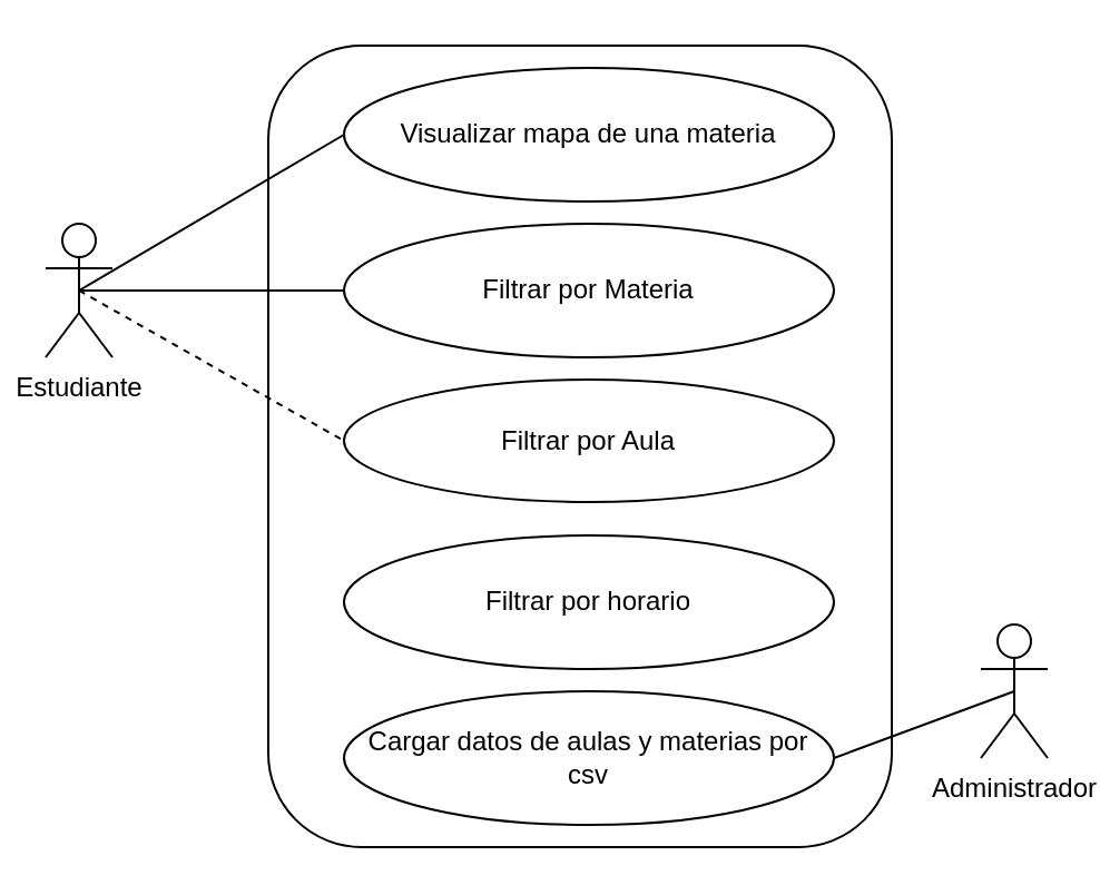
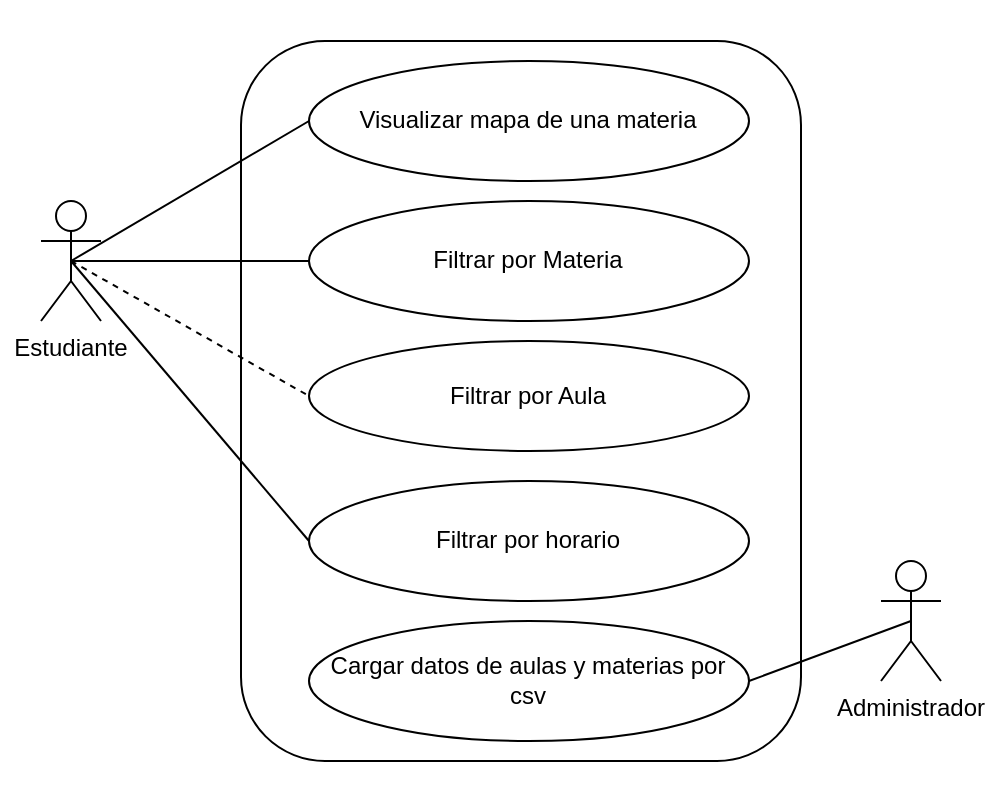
+ <mxCell id="3" style="edgeStyle=none;rounded=0;orthogonalLoop=1;jettySize=auto;html=1;exitX=0.5;exitY=0.5;exitDx=0;exitDy=0;exitPerimeter=0;entryX=0;entryY=0.5;entryDx=0;entryDy=0;endArrow=none;endFill=0;" edge="1" parent="1" source="7" target="12"><mxGeometry relative="1" as="geometry" /></mxCell>
